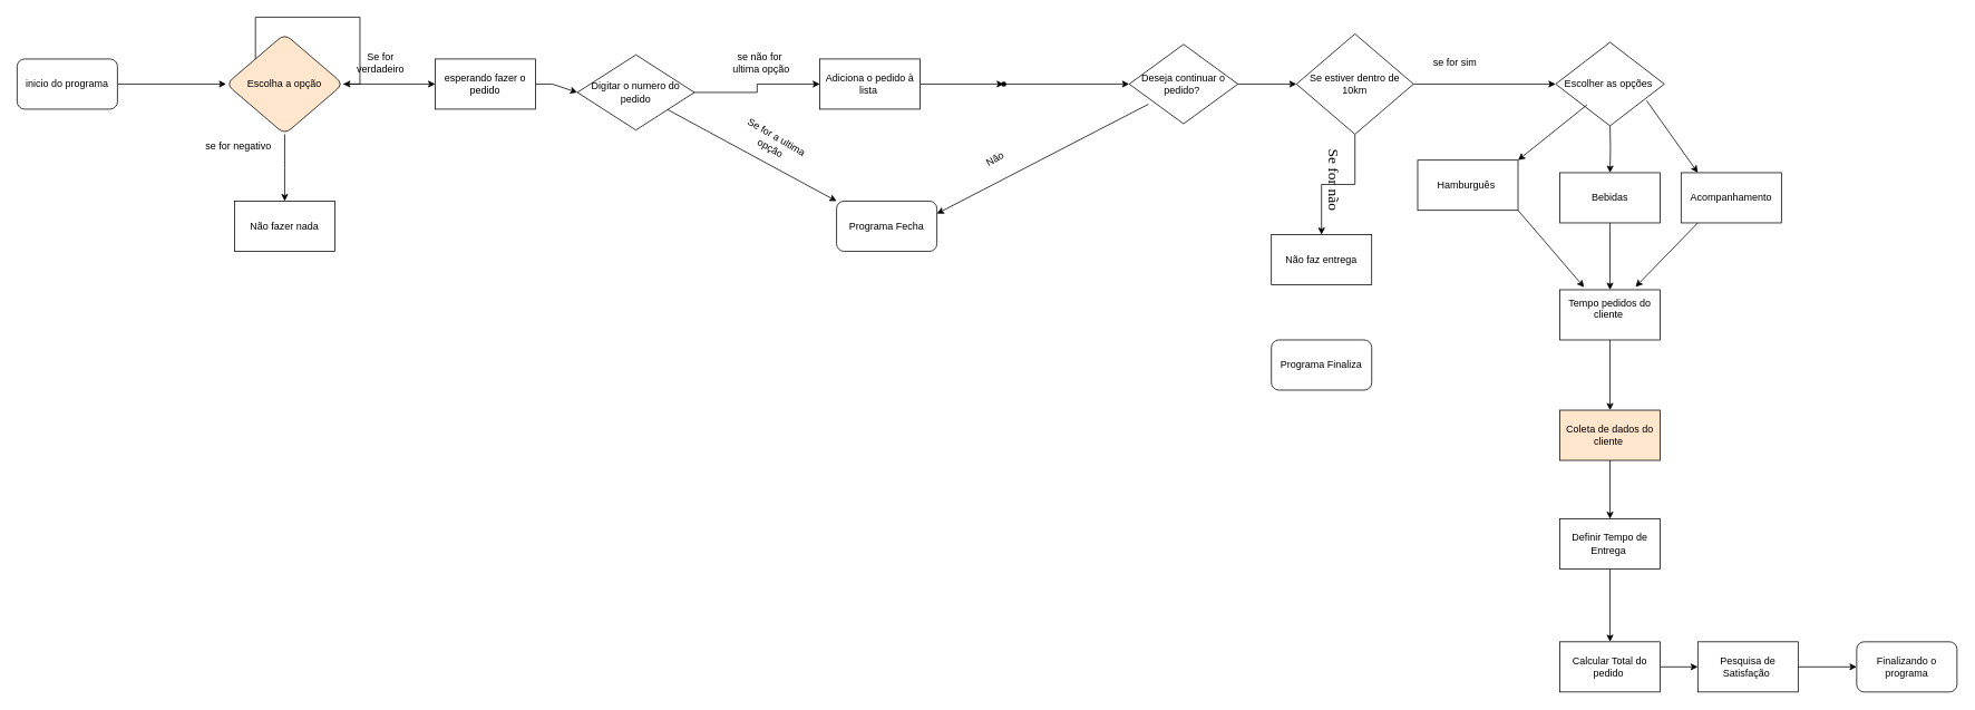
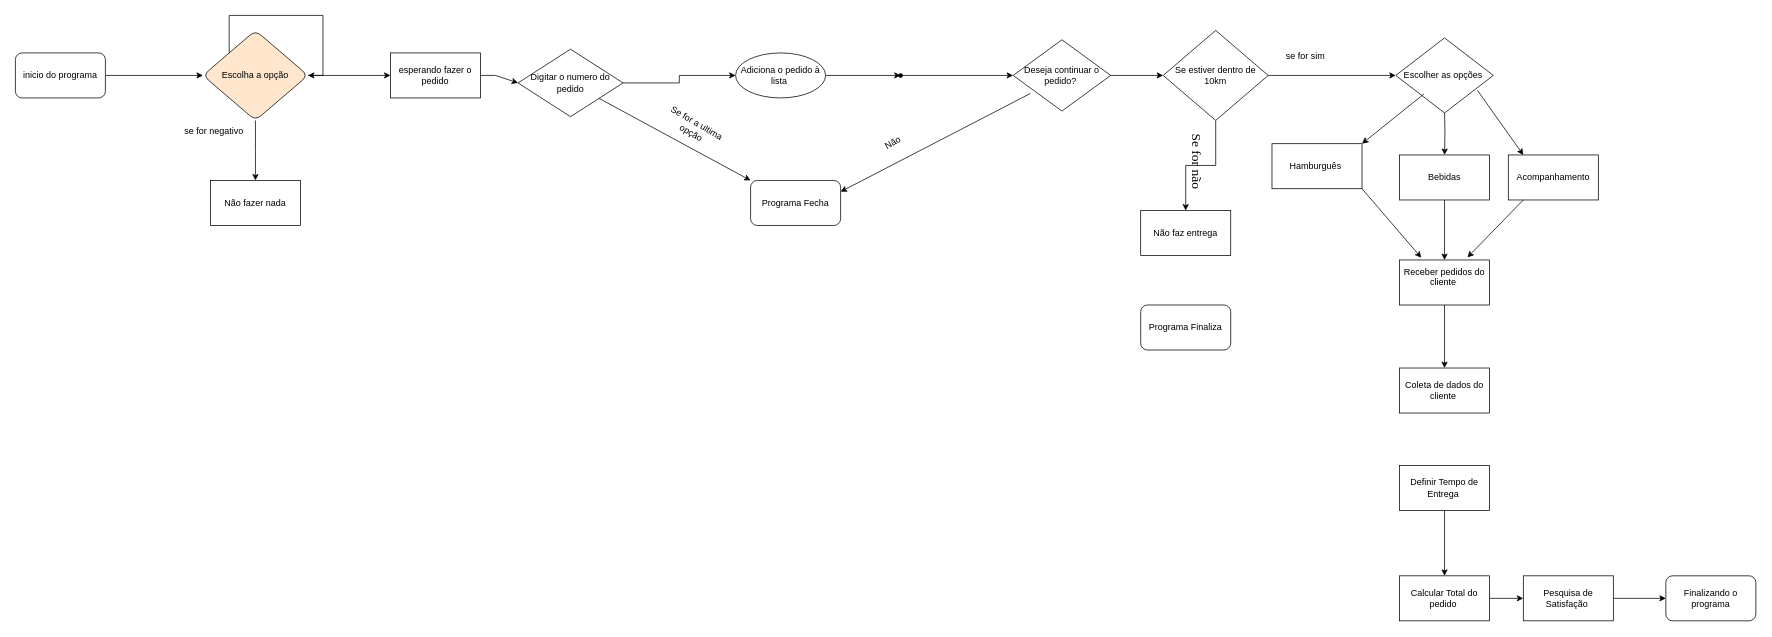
- <mxCell id="6" value="Se for verdadeiro" style="text;html=1;strokeColor=none;fillColor=none;align=center;verticalAlign=middle;whiteSpace=wrap;rounded=0;" parent="1" vertex="1"><mxGeometry x="420" y="60" width="70" height="30" as="geometry" /></mxCell>
- <mxCell id="13" value="se não for&amp;nbsp; ultima opção" style="text;html=1;strokeColor=none;fillColor=none;align=center;verticalAlign=middle;whiteSpace=wrap;rounded=0;" parent="1" vertex="1"><mxGeometry x="870" y="60" width="80" height="30" as="geometry" /></mxCell>
- <mxCell id="12" value="Adiciona o pedido à lista&amp;nbsp;" style="whiteSpace=wrap;html=1;rounded=0;" parent="1" vertex="1"><mxGeometry x="980" y="70" width="120" height="60" as="geometry" /></mxCell>
+ <mxCell id="12" value="Adiciona o pedido à lista&amp;nbsp;" style="ellipse;whiteSpace=wrap;html=1;" parent="1" vertex="1"><mxGeometry x="980" y="70" width="120" height="60" as="geometry" /></mxCell>
- <mxCell id="42" value="&#10;&lt;span style=&quot;color: rgb(0, 0, 0); font-family: Helvetica; font-size: 12px; font-style: normal; font-variant-ligatures: normal; font-variant-caps: normal; font-weight: 400; letter-spacing: normal; orphans: 2; text-align: center; text-indent: 0px; text-transform: none; widows: 2; word-spacing: 0px; -webkit-text-stroke-width: 0px; background-color: rgb(251, 251, 251); text-decoration-thickness: initial; text-decoration-style: initial; text-decoration-color: initial; float: none; display: inline !important;&quot;&gt;Tempo pedidos do cliente&amp;nbsp;&lt;/span&gt;&#10;&#10;" style="rounded=0;whiteSpace=wrap;html=1;" parent="1" vertex="1"><mxGeometry x="1865" y="346" width="120" height="60" as="geometry" /></mxCell>
+ <mxCell id="42" value="&#10;&lt;span style=&quot;color: rgb(0, 0, 0); font-family: Helvetica; font-size: 12px; font-style: normal; font-variant-ligatures: normal; font-variant-caps: normal; font-weight: 400; letter-spacing: normal; orphans: 2; text-align: center; text-indent: 0px; text-transform: none; widows: 2; word-spacing: 0px; -webkit-text-stroke-width: 0px; background-color: rgb(251, 251, 251); text-decoration-thickness: initial; text-decoration-style: initial; text-decoration-color: initial; float: none; display: inline !important;&quot;&gt;Receber pedidos do cliente&amp;nbsp;&lt;/span&gt;&#10;&#10;" style="rounded=0;whiteSpace=wrap;html=1;" parent="1" vertex="1"><mxGeometry x="1865" y="346" width="120" height="60" as="geometry" /></mxCell>
- <mxCell id="38" value="Coleta de dados do cliente&amp;nbsp;" style="whiteSpace=wrap;html=1;fillColor=#ffe6cc;" parent="1" vertex="1"><mxGeometry x="1865" y="490" width="120" height="60" as="geometry" /></mxCell>
+ <mxCell id="38" value="Coleta de dados do cliente&amp;nbsp;" style="whiteSpace=wrap;html=1;" parent="1" vertex="1"><mxGeometry x="1865" y="490" width="120" height="60" as="geometry" /></mxCell>
- <mxCell id="37" value="" style="edgeStyle=orthogonalEdgeStyle;rounded=0;orthogonalLoop=1;jettySize=auto;html=1;" parent="1" source="38" target="40" edge="1"><mxGeometry relative="1" as="geometry" /></mxCell>
